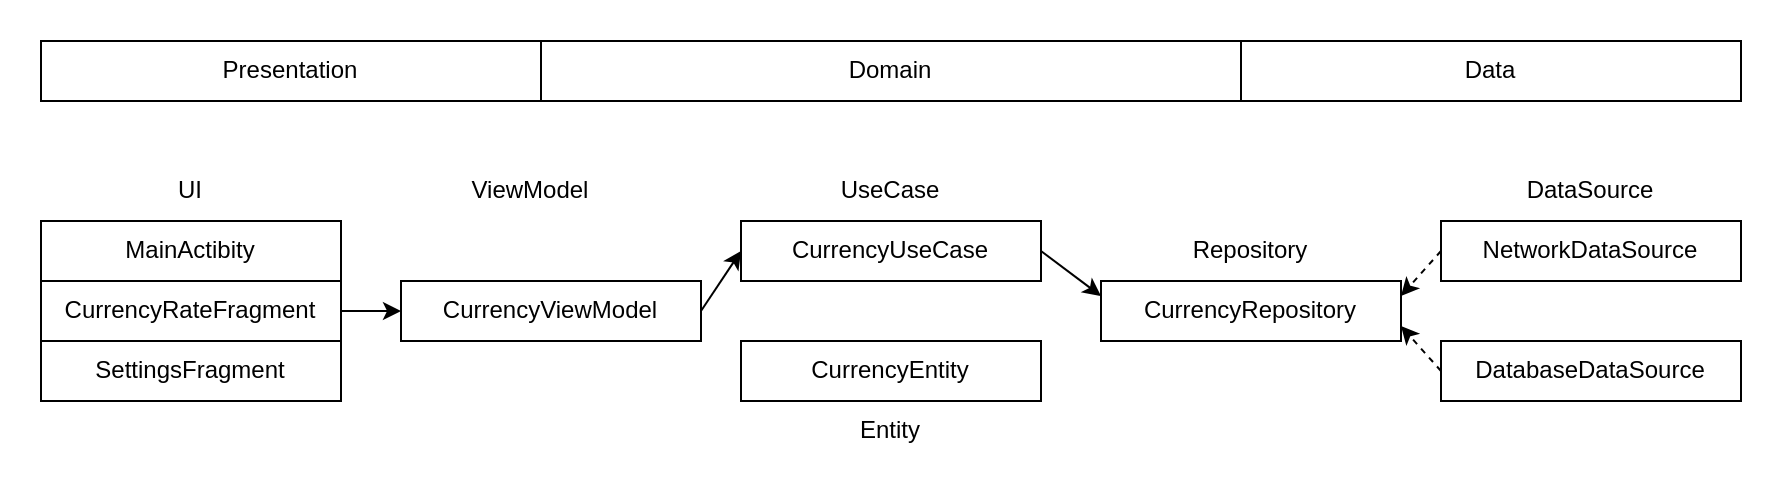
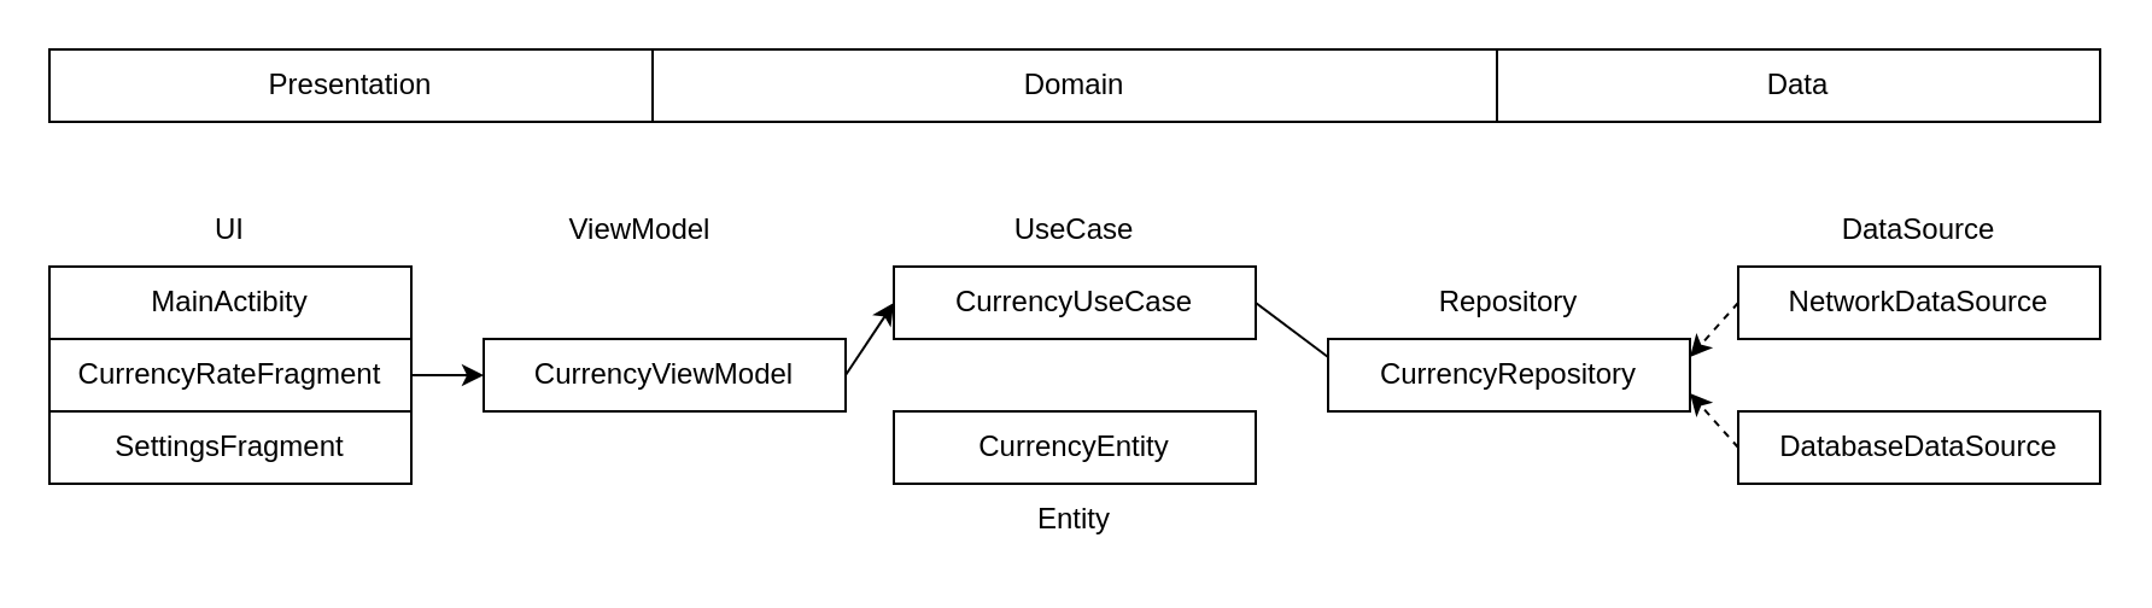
- <mxCell id="22" value="" style="endArrow=classic;html=1;rounded=0;exitX=1;exitY=0.5;exitDx=0;exitDy=0;entryX=0;entryY=0.25;entryDx=0;entryDy=0;" edge="1" parent="1" source="12" target="16"><mxGeometry width="50" height="50" relative="1" as="geometry"><mxPoint x="510" y="230" as="sourcePoint" /><mxPoint x="560" y="180" as="targetPoint" /></mxGeometry></mxCell>
+ <mxCell id="22" value="" style="endArrow=none;html=1;rounded=0;exitX=1;exitY=0.5;exitDx=0;exitDy=0;entryX=0;entryY=0.25;entryDx=0;entryDy=0;" edge="1" parent="1" source="12" target="16"><mxGeometry width="50" height="50" relative="1" as="geometry"><mxPoint x="510" y="230" as="sourcePoint" /><mxPoint x="560" y="180" as="targetPoint" /></mxGeometry></mxCell>
